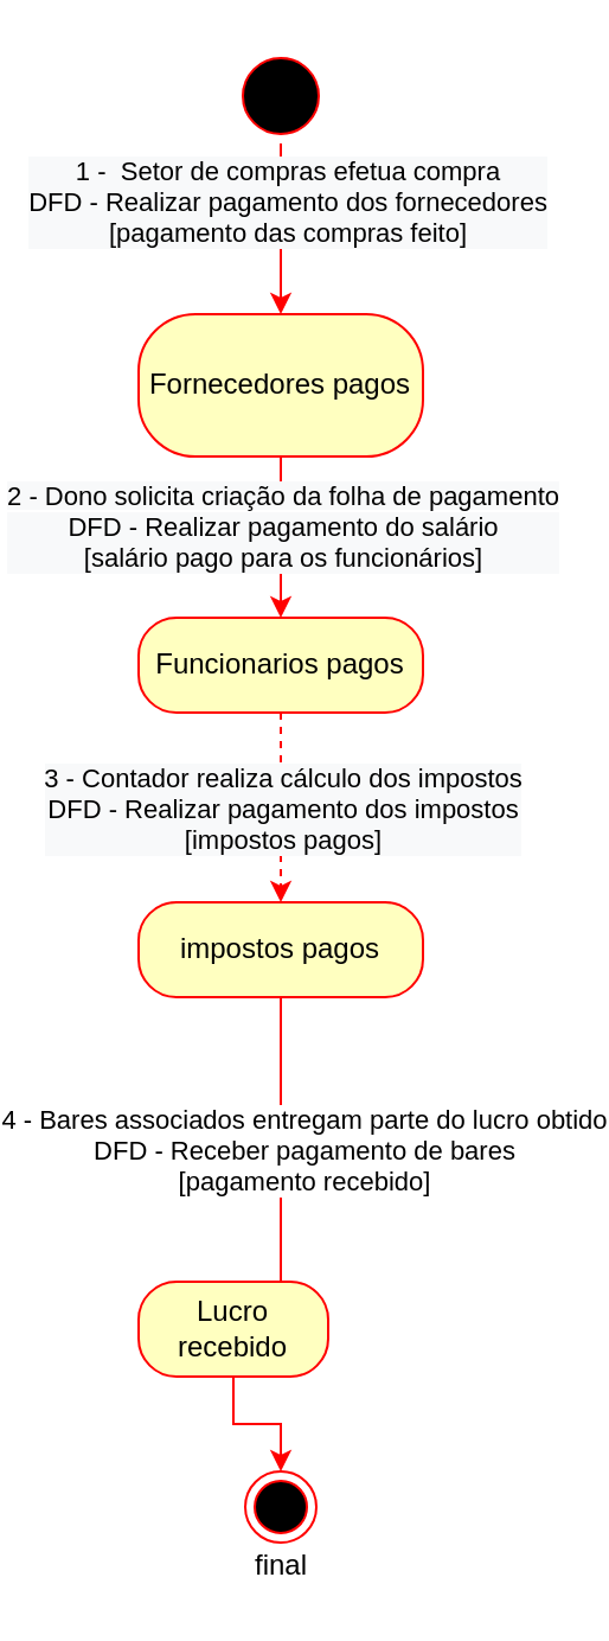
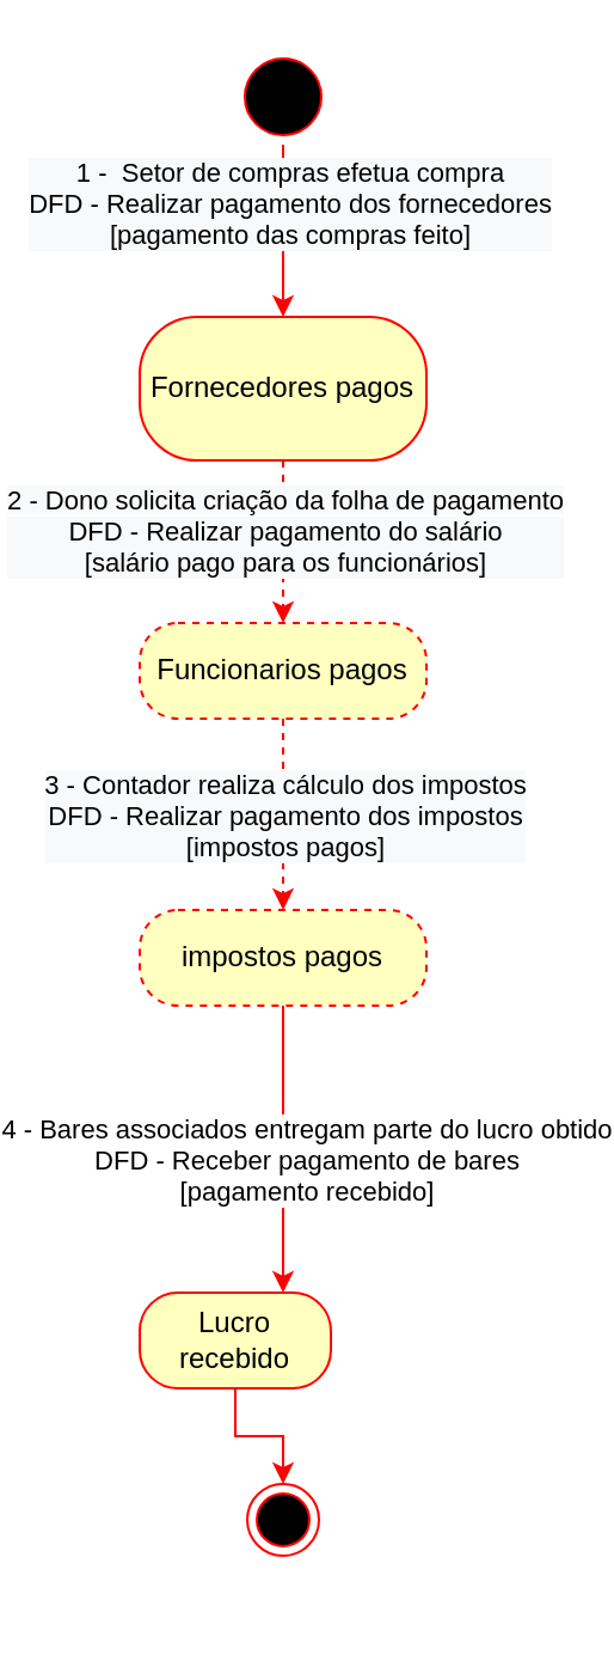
- <mxCell id="13" style="edgeStyle=orthogonalEdgeStyle;rounded=0;orthogonalLoop=1;jettySize=auto;html=1;exitX=0.5;exitY=1;exitDx=0;exitDy=0;entryX=0.5;entryY=0;entryDx=0;entryDy=0;strokeColor=#FF0000;" edge="1" parent="1" source="15" target="12"><mxGeometry relative="1" as="geometry"><mxPoint x="80" y="60" as="sourcePoint" /><mxPoint x="80" y="390" as="targetPoint" /></mxGeometry></mxCell>
+ <mxCell id="13" style="edgeStyle=orthogonalEdgeStyle;rounded=0;orthogonalLoop=1;jettySize=auto;html=1;exitX=0.5;exitY=1;exitDx=0;exitDy=0;entryX=0.5;entryY=0;entryDx=0;entryDy=0;strokeColor=#FF0000;dashed=1;" edge="1" parent="1" source="15" target="12"><mxGeometry relative="1" as="geometry"><mxPoint x="80" y="60" as="sourcePoint" /><mxPoint x="80" y="390" as="targetPoint" /></mxGeometry></mxCell>
- <mxCell id="12" value="Funcionarios pagos" style="rounded=1;whiteSpace=wrap;html=1;arcSize=40;fontColor=#000000;fillColor=#ffffc0;strokeColor=#ff0000;" vertex="1" parent="1"><mxGeometry x="20" y="260" width="120" height="40" as="geometry" /></mxCell>
+ <mxCell id="12" value="Funcionarios pagos" style="rounded=1;whiteSpace=wrap;html=1;arcSize=40;fontColor=#000000;fillColor=#ffffc0;strokeColor=#ff0000;dashed=1;" vertex="1" parent="1"><mxGeometry x="20" y="260" width="120" height="40" as="geometry" /></mxCell>
- <mxCell id="9" value="impostos pagos" style="rounded=1;whiteSpace=wrap;html=1;arcSize=40;fontColor=#000000;fillColor=#ffffc0;strokeColor=#ff0000;" parent="1" vertex="1"><mxGeometry x="20" y="380" width="120" height="40" as="geometry" /></mxCell>
+ <mxCell id="9" value="impostos pagos" style="rounded=1;whiteSpace=wrap;html=1;arcSize=40;fontColor=#000000;fillColor=#ffffc0;strokeColor=#ff0000;dashed=1;" parent="1" vertex="1"><mxGeometry x="20" y="380" width="120" height="40" as="geometry" /></mxCell>
- <mxCell id="8" value="4 - Bares associados entregam parte do lucro obtido&lt;br&gt;DFD - Receber pagamento de bares&lt;br&gt;[pagamento recebido]" style="edgeStyle=orthogonalEdgeStyle;rounded=0;orthogonalLoop=1;jettySize=auto;html=1;exitX=0.5;exitY=1;exitDx=0;exitDy=0;strokeColor=#FF0000;endArrow=none;" parent="1" source="9" target="7" edge="1"><mxGeometry x="0.091" y="10" relative="1" as="geometry"><Array as="points"><mxPoint x="80" y="480" /><mxPoint x="80" y="480" /></Array><mxPoint as="offset" /></mxGeometry></mxCell>
+ <mxCell id="8" value="4 - Bares associados entregam parte do lucro obtido&lt;br&gt;DFD - Receber pagamento de bares&lt;br&gt;[pagamento recebido]" style="edgeStyle=orthogonalEdgeStyle;rounded=0;orthogonalLoop=1;jettySize=auto;html=1;exitX=0.5;exitY=1;exitDx=0;exitDy=0;strokeColor=#FF0000;" parent="1" source="9" target="7" edge="1"><mxGeometry x="0.091" y="10" relative="1" as="geometry"><Array as="points"><mxPoint x="80" y="480" /><mxPoint x="80" y="480" /></Array><mxPoint as="offset" /></mxGeometry></mxCell>
- <mxCell id="10" value="final" style="text;html=1;align=center;verticalAlign=middle;resizable=0;points=[];autosize=1;" parent="1" vertex="1"><mxGeometry x="60" y="650" width="40" height="20" as="geometry" /></mxCell>
